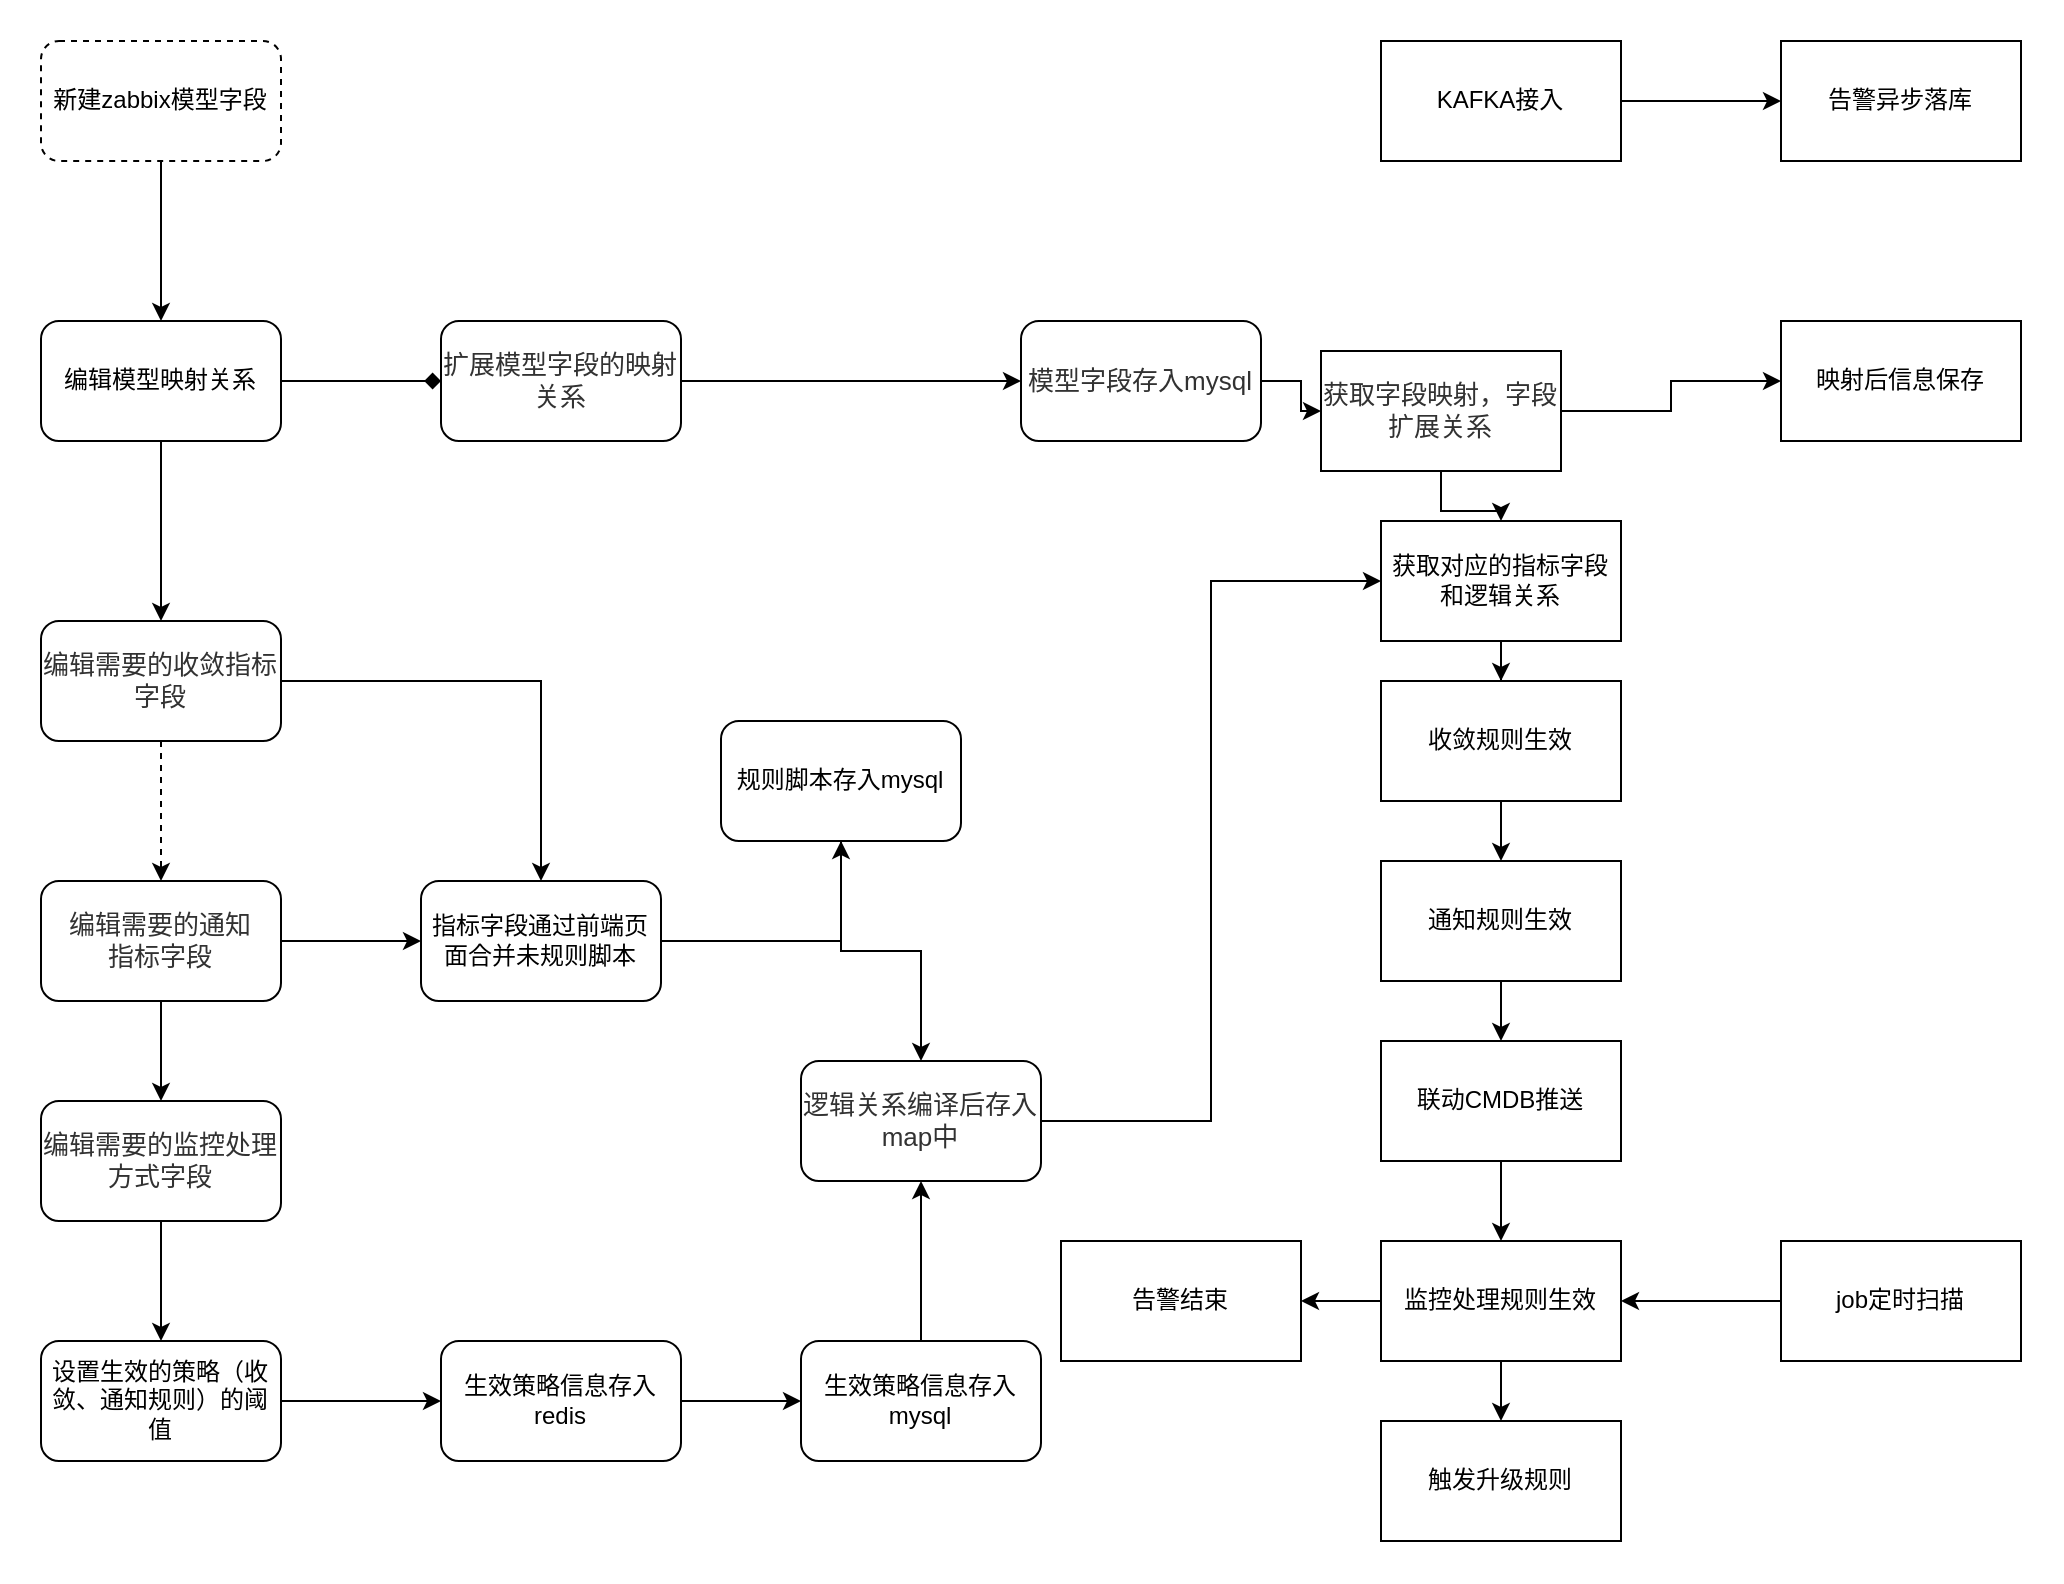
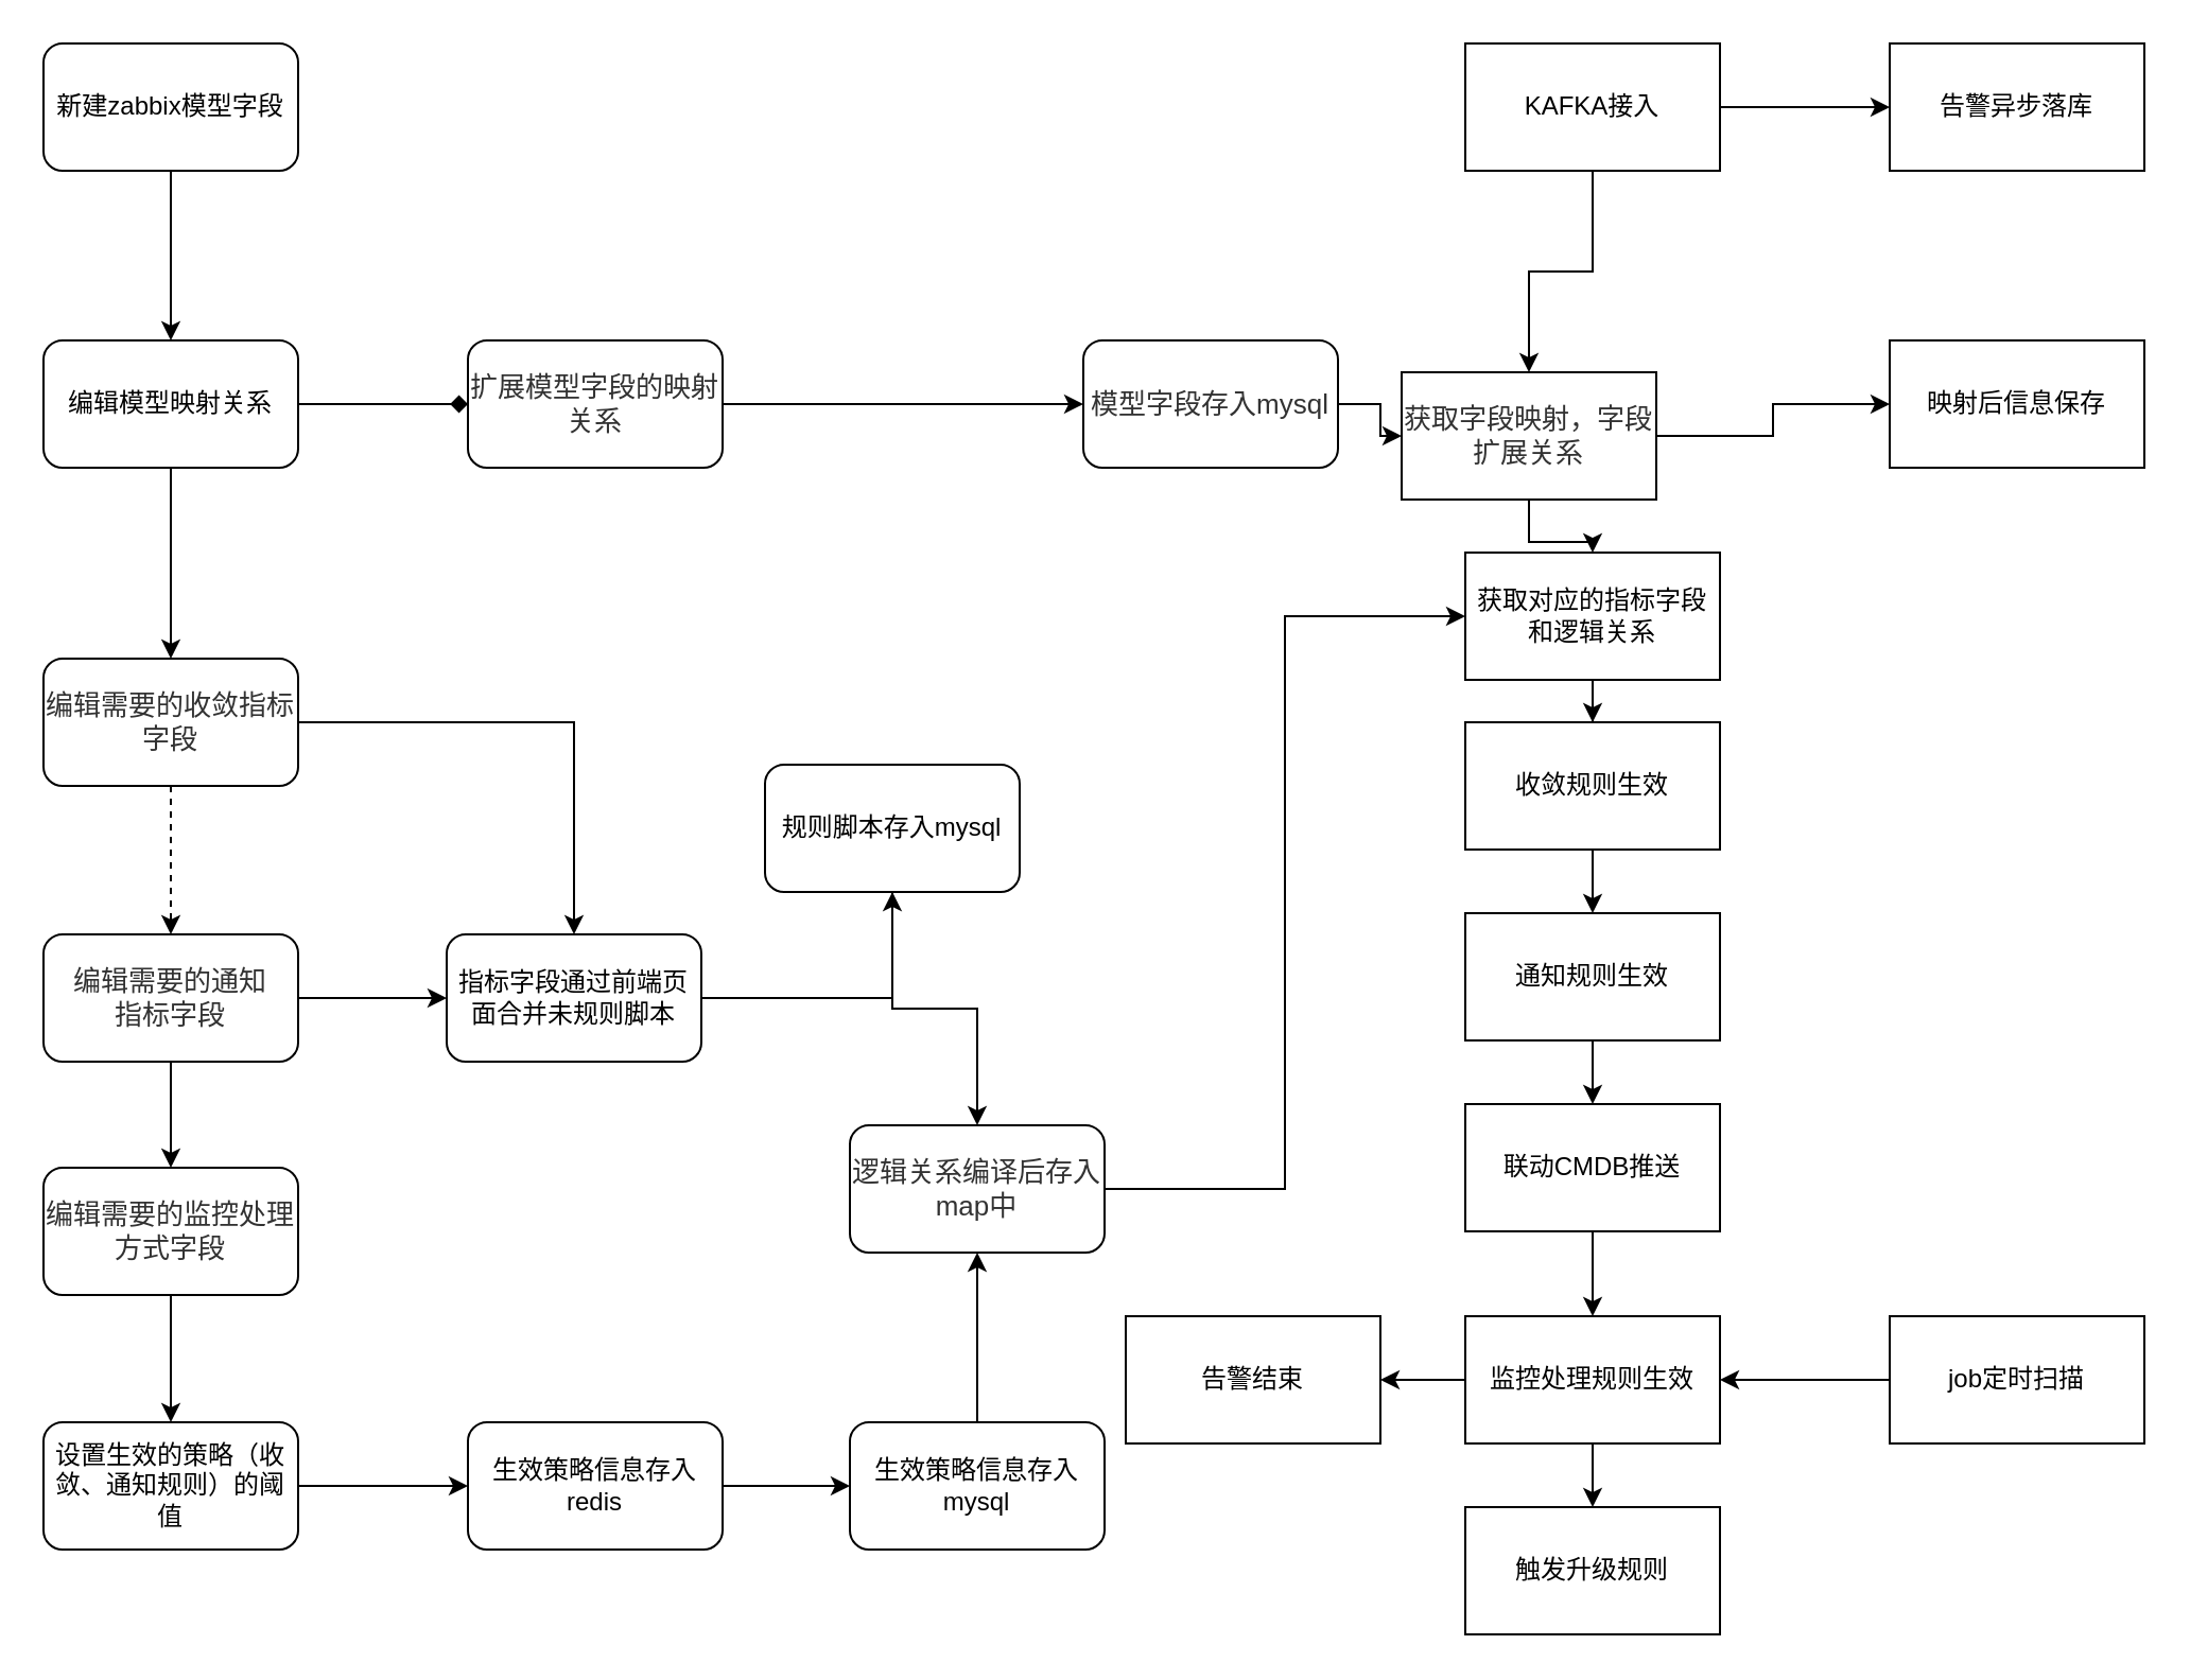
- <mxCell id="3" value="新建zabbix模型字段" style="rounded=1;whiteSpace=wrap;html=1;dashed=1;" vertex="1" parent="1"><mxGeometry x="20" y="20" width="120" height="60" as="geometry" /></mxCell>
+ <mxCell id="3" value="新建zabbix模型字段" style="rounded=1;whiteSpace=wrap;html=1;" vertex="1" parent="1"><mxGeometry x="20" y="20" width="120" height="60" as="geometry" /></mxCell>
+ <mxCell id="29" value="" style="edgeStyle=orthogonalEdgeStyle;rounded=0;orthogonalLoop=1;jettySize=auto;html=1;" edge="1" parent="1" source="31" target="34"><mxGeometry relative="1" as="geometry" /></mxCell>
